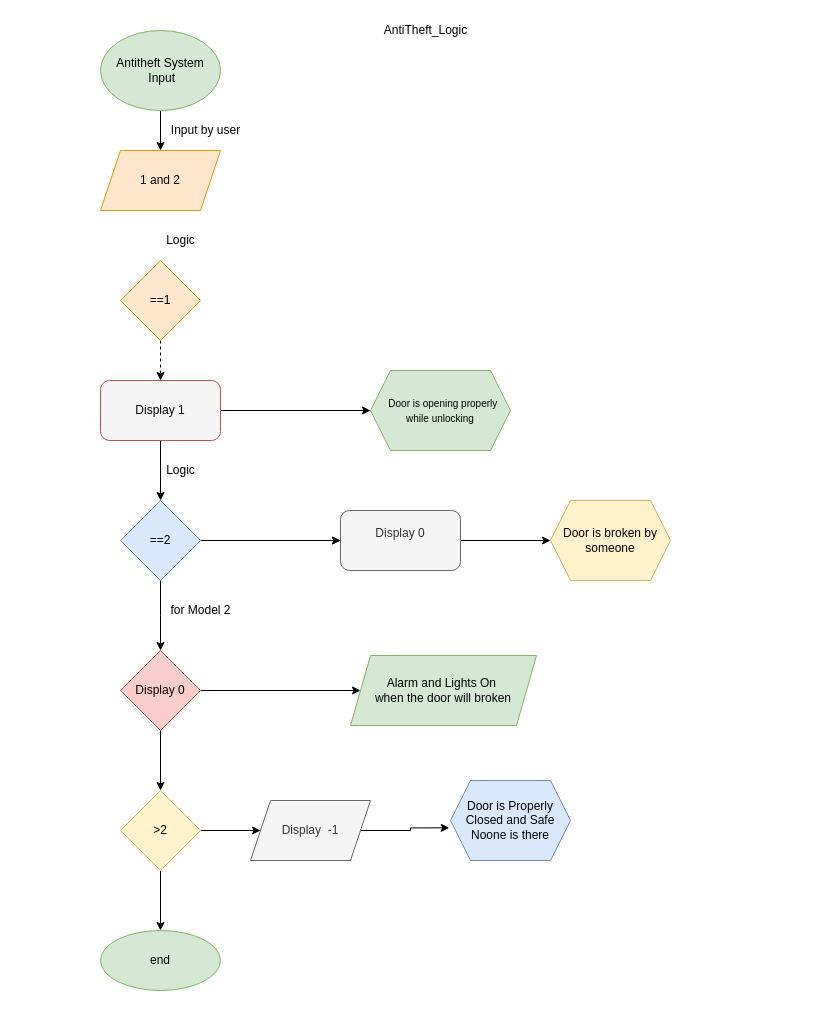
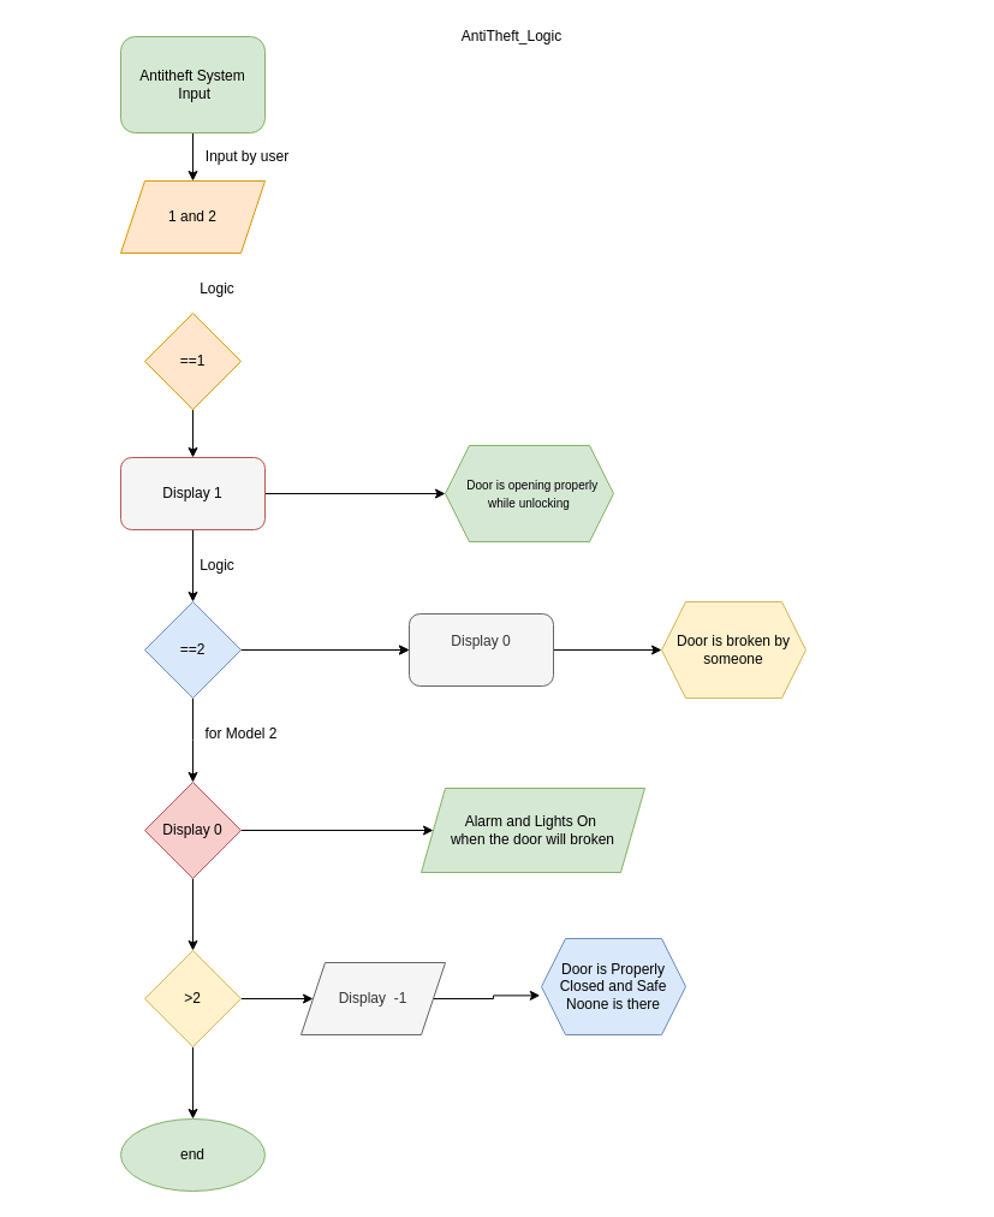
- <mxCell id="3" value="Antitheft System&lt;br&gt;&amp;nbsp;Input" style="ellipse;whiteSpace=wrap;html=1;fillColor=#d5e8d4;strokeColor=#82b366;" parent="1" vertex="1"><mxGeometry x="100" y="30" width="120" height="80" as="geometry" /></mxCell>
+ <mxCell id="3" value="Antitheft System&lt;br&gt;&amp;nbsp;Input" style="whiteSpace=wrap;html=1;fillColor=#d5e8d4;strokeColor=#82b366;rounded=1;" parent="1" vertex="1"><mxGeometry x="100" y="30" width="120" height="80" as="geometry" /></mxCell>
- <mxCell id="6" style="edgeStyle=orthogonalEdgeStyle;rounded=0;orthogonalLoop=1;jettySize=auto;html=1;exitX=0.5;exitY=1;exitDx=0;exitDy=0;entryX=0.5;entryY=0;entryDx=0;entryDy=0;dashed=1;" edge="1" parent="1" source="7" target="11"><mxGeometry relative="1" as="geometry" /></mxCell>
+ <mxCell id="6" style="edgeStyle=orthogonalEdgeStyle;rounded=0;orthogonalLoop=1;jettySize=auto;html=1;exitX=0.5;exitY=1;exitDx=0;exitDy=0;entryX=0.5;entryY=0;entryDx=0;entryDy=0;" edge="1" parent="1" source="7" target="11"><mxGeometry relative="1" as="geometry" /></mxCell>
